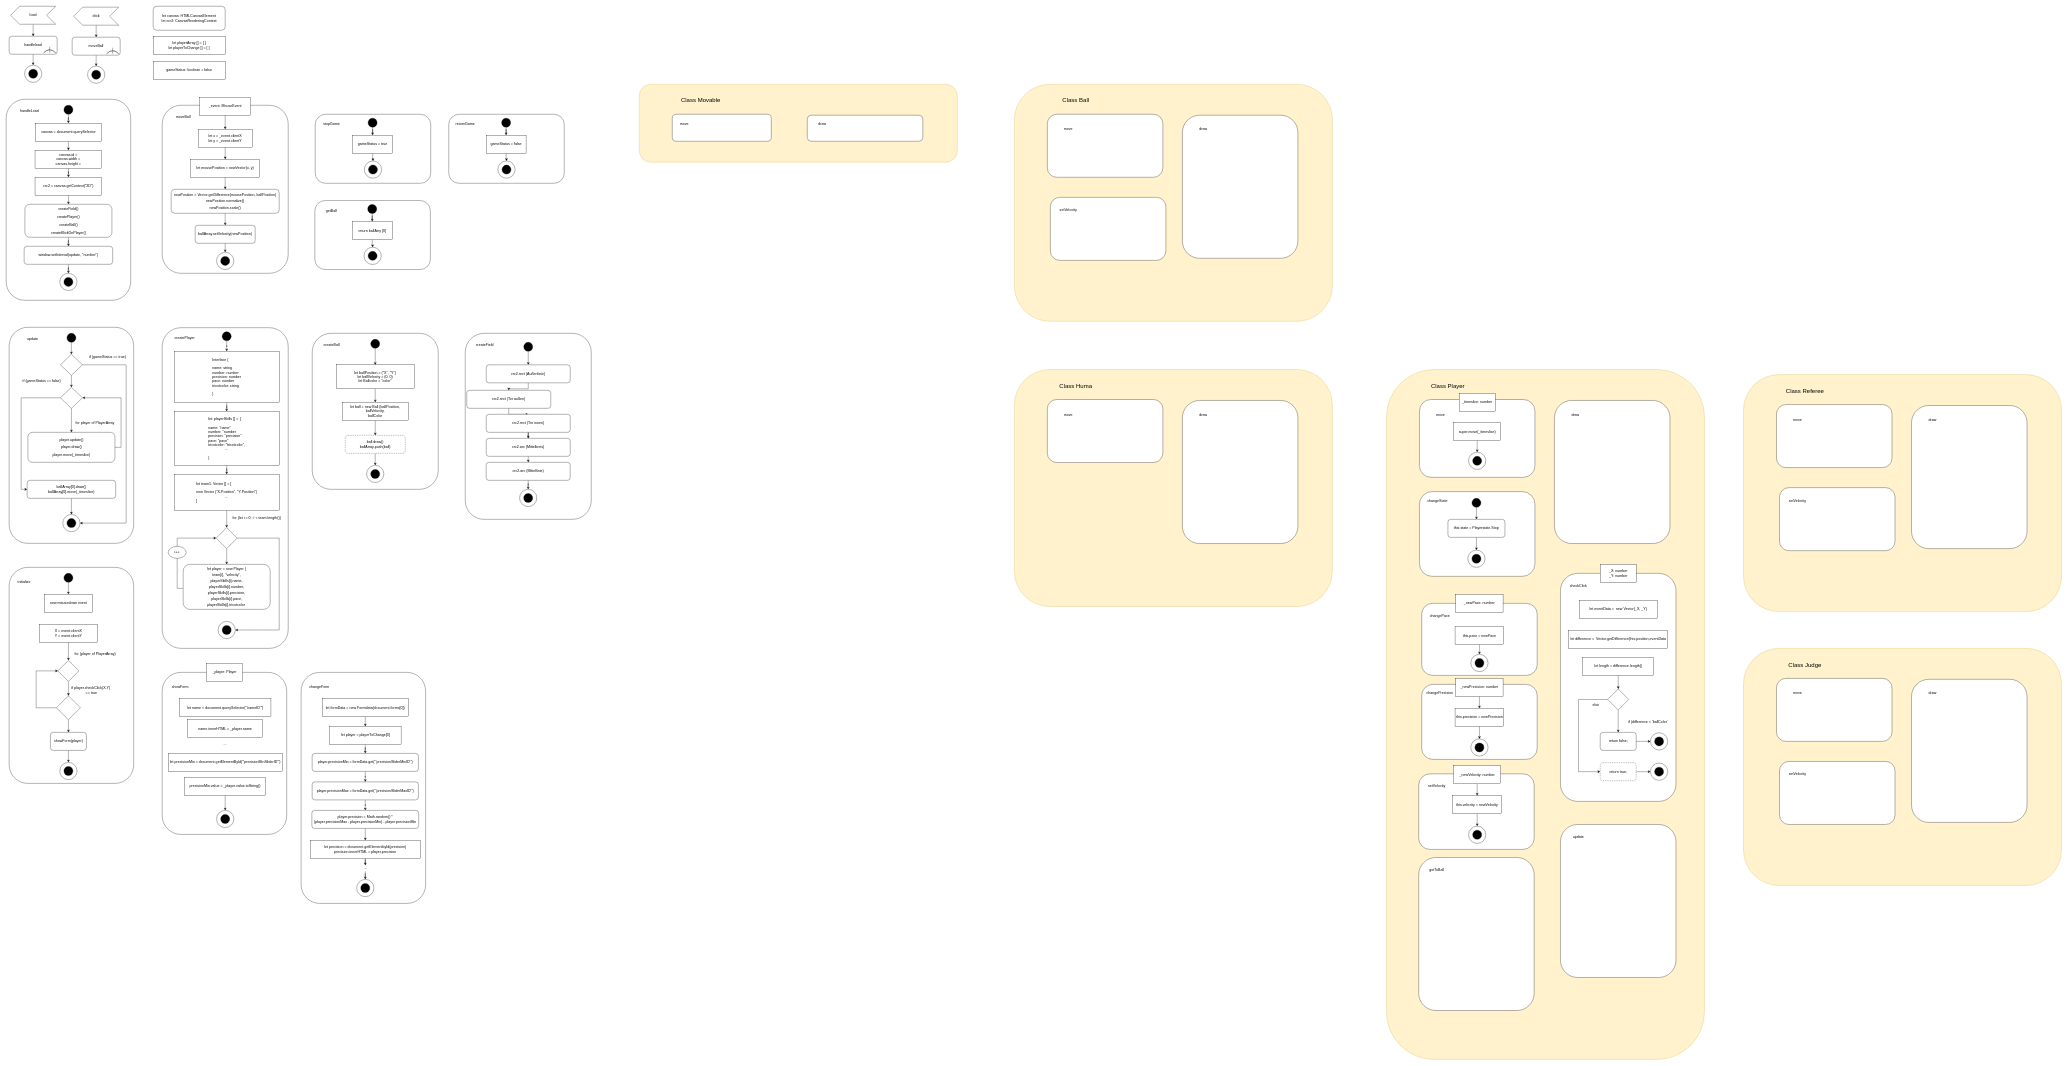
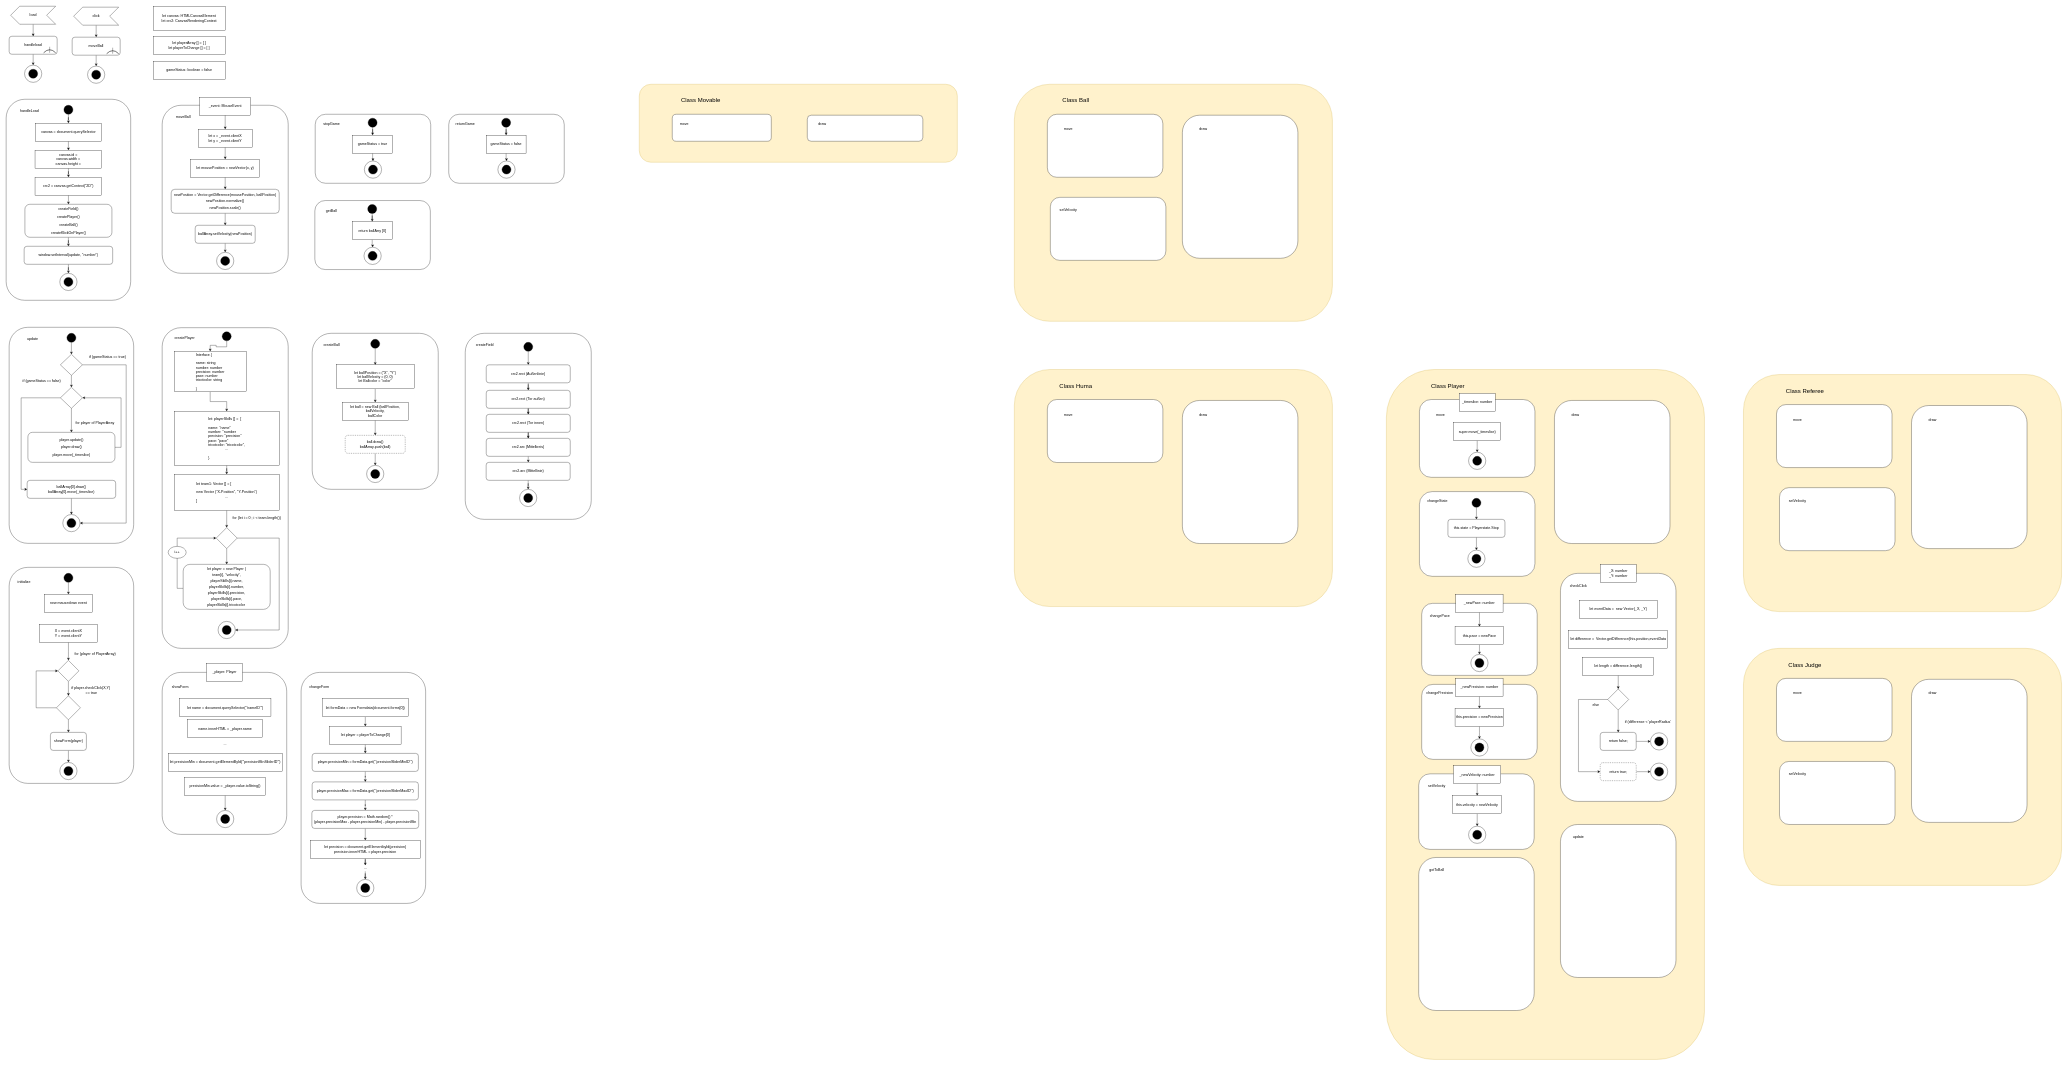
- <mxCell id="87" value="let canvas: HTMLCanvasElement&lt;br&gt;let crc2: CanvasRenderingContext" style="whiteSpace=wrap;html=1;fillColor=#ffffff;rounded=1;" vertex="1" parent="1"><mxGeometry x="510" y="20" width="240" height="80" as="geometry" /></mxCell>
+ <mxCell id="87" value="let canvas: HTMLCanvasElement&lt;br&gt;let crc2: CanvasRenderingContext" style="rounded=0;whiteSpace=wrap;html=1;fillColor=#ffffff;" vertex="1" parent="1"><mxGeometry x="510" y="20" width="240" height="80" as="geometry" /></mxCell>
- <mxCell id="101" value="&lt;div style=&quot;text-align: left&quot;&gt;Interface {&lt;/div&gt;&lt;div style=&quot;text-align: left&quot;&gt;&lt;br&gt;&lt;/div&gt;&lt;div style=&quot;text-align: left&quot;&gt;name: string&lt;/div&gt;&lt;div style=&quot;text-align: left&quot;&gt;number: number&lt;/div&gt;&lt;div style=&quot;text-align: left&quot;&gt;precision: number&lt;/div&gt;&lt;div style=&quot;text-align: left&quot;&gt;pace: number&lt;/div&gt;&lt;div style=&quot;text-align: left&quot;&gt;tricotcolor: string&lt;/div&gt;&lt;div style=&quot;text-align: left&quot;&gt;&lt;br&gt;&lt;/div&gt;&lt;div style=&quot;text-align: left&quot;&gt;}&lt;/div&gt;" style="rounded=0;whiteSpace=wrap;html=1;fillColor=#ffffff;" vertex="1" parent="1"><mxGeometry x="580" y="1170" width="350" height="170" as="geometry" /></mxCell>
+ <mxCell id="101" value="&lt;div style=&quot;text-align: left&quot;&gt;Interface {&lt;/div&gt;&lt;div style=&quot;text-align: left&quot;&gt;&lt;br&gt;&lt;/div&gt;&lt;div style=&quot;text-align: left&quot;&gt;name: string&lt;/div&gt;&lt;div style=&quot;text-align: left&quot;&gt;number: number&lt;/div&gt;&lt;div style=&quot;text-align: left&quot;&gt;precision: number&lt;/div&gt;&lt;div style=&quot;text-align: left&quot;&gt;pace: number&lt;/div&gt;&lt;div style=&quot;text-align: left&quot;&gt;tricotcolor: string&lt;/div&gt;&lt;div style=&quot;text-align: left&quot;&gt;&lt;br&gt;&lt;/div&gt;&lt;div style=&quot;text-align: left&quot;&gt;}&lt;/div&gt;" style="rounded=0;whiteSpace=wrap;html=1;fillColor=#ffffff;" vertex="1" parent="1"><mxGeometry x="580" y="1170" width="240" height="135" as="geometry" /></mxCell>
- <mxCell id="138" value="crc2.rect (Tor außen)" style="rounded=1;whiteSpace=wrap;html=1;fillColor=#ffffff;" vertex="1" parent="1"><mxGeometry x="1555" y="1300" width="280" height="60" as="geometry" /></mxCell>
+ <mxCell id="138" value="crc2.rect (Tor außen)" style="rounded=1;whiteSpace=wrap;html=1;fillColor=#ffffff;" vertex="1" parent="1"><mxGeometry x="1620" y="1300" width="280" height="60" as="geometry" /></mxCell>
+ <mxCell id="255" style="edgeStyle=orthogonalEdgeStyle;rounded=0;orthogonalLoop=1;jettySize=auto;html=1;entryX=0.5;entryY=0;entryDx=0;entryDy=0;" edge="1" parent="1" source="256" target="258"><mxGeometry relative="1" as="geometry" /></mxCell>
- <mxCell id="283" value="&amp;nbsp;if (difference &amp;lt; 'ballColor'" style="text;html=1;strokeColor=none;fillColor=none;align=center;verticalAlign=middle;whiteSpace=wrap;rounded=0;" vertex="1" parent="1"><mxGeometry x="5400" y="2395.32" width="180" height="20" as="geometry" /></mxCell>
+ <mxCell id="283" value="&amp;nbsp;if (difference &amp;lt; 'playerRadius'" style="text;html=1;strokeColor=none;fillColor=none;align=center;verticalAlign=middle;whiteSpace=wrap;rounded=0;" vertex="1" parent="1"><mxGeometry x="5400" y="2395.32" width="180" height="20" as="geometry" /></mxCell>
